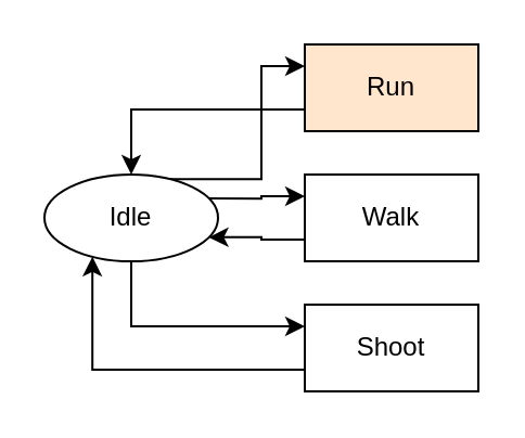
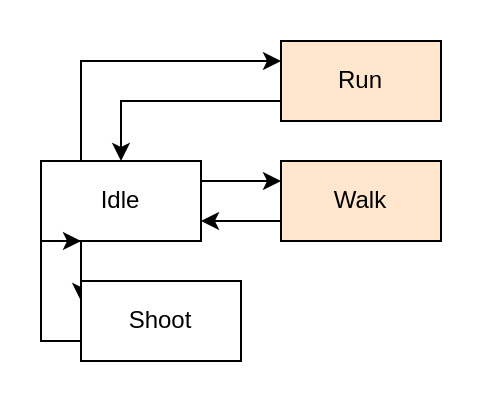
- <mxCell id="5" value="Idle" style="ellipse;whiteSpace=wrap;html=1;" vertex="1" parent="1"><mxGeometry x="20" y="80" width="80" height="40" as="geometry" /></mxCell>
+ <mxCell id="5" value="Idle" style="rounded=0;whiteSpace=wrap;html=1;" vertex="1" parent="1"><mxGeometry x="20" y="80" width="80" height="40" as="geometry" /></mxCell>
- <mxCell id="11" value="Walk" style="rounded=0;whiteSpace=wrap;html=1;" vertex="1" parent="1"><mxGeometry x="140" y="80" width="80" height="40" as="geometry" /></mxCell>
+ <mxCell id="11" value="Walk" style="rounded=0;whiteSpace=wrap;html=1;fillColor=#ffe6cc;" vertex="1" parent="1"><mxGeometry x="140" y="80" width="80" height="40" as="geometry" /></mxCell>
- <mxCell id="9" value="Shoot" style="rounded=0;whiteSpace=wrap;html=1;" vertex="1" parent="1"><mxGeometry x="140" y="140" width="80" height="40" as="geometry" /></mxCell>
+ <mxCell id="9" value="Shoot" style="rounded=0;whiteSpace=wrap;html=1;" vertex="1" parent="1"><mxGeometry x="40" y="140" width="80" height="40" as="geometry" /></mxCell>
